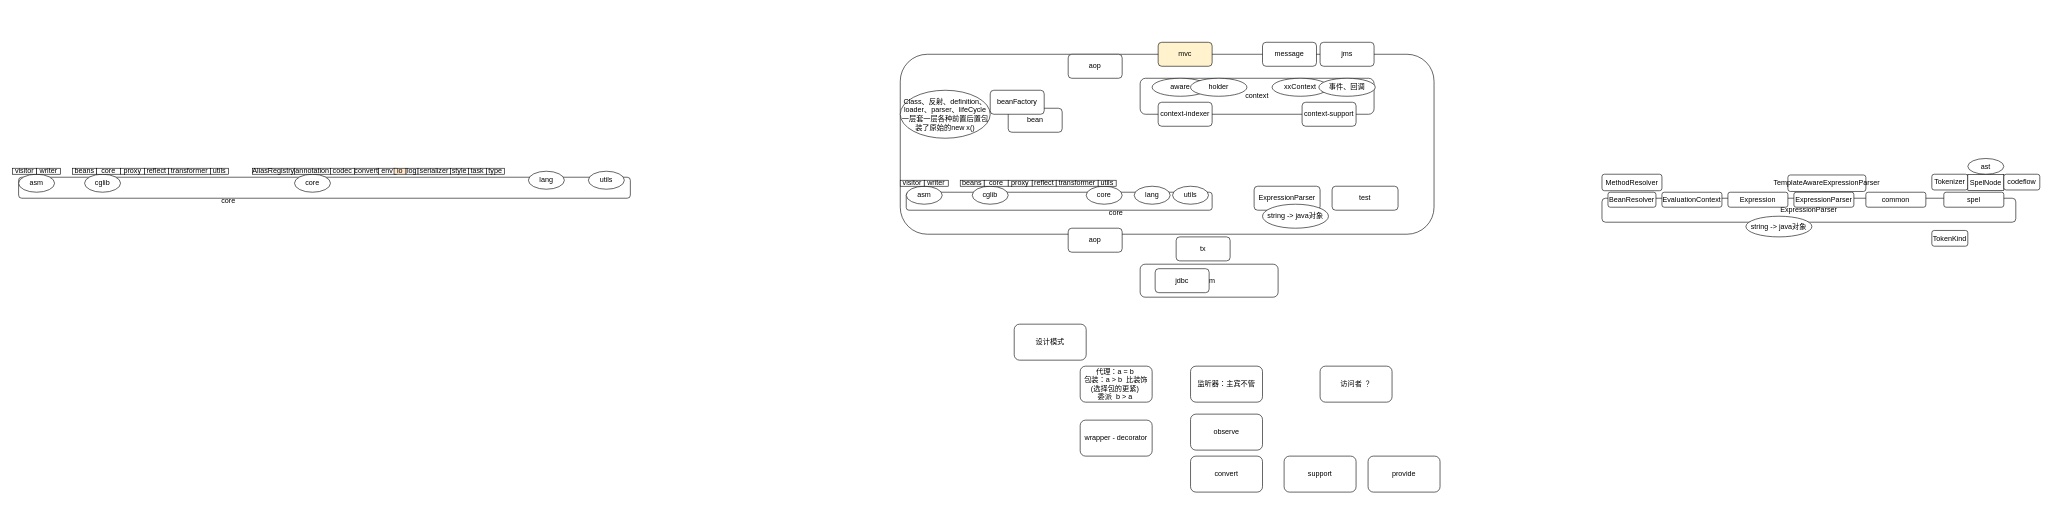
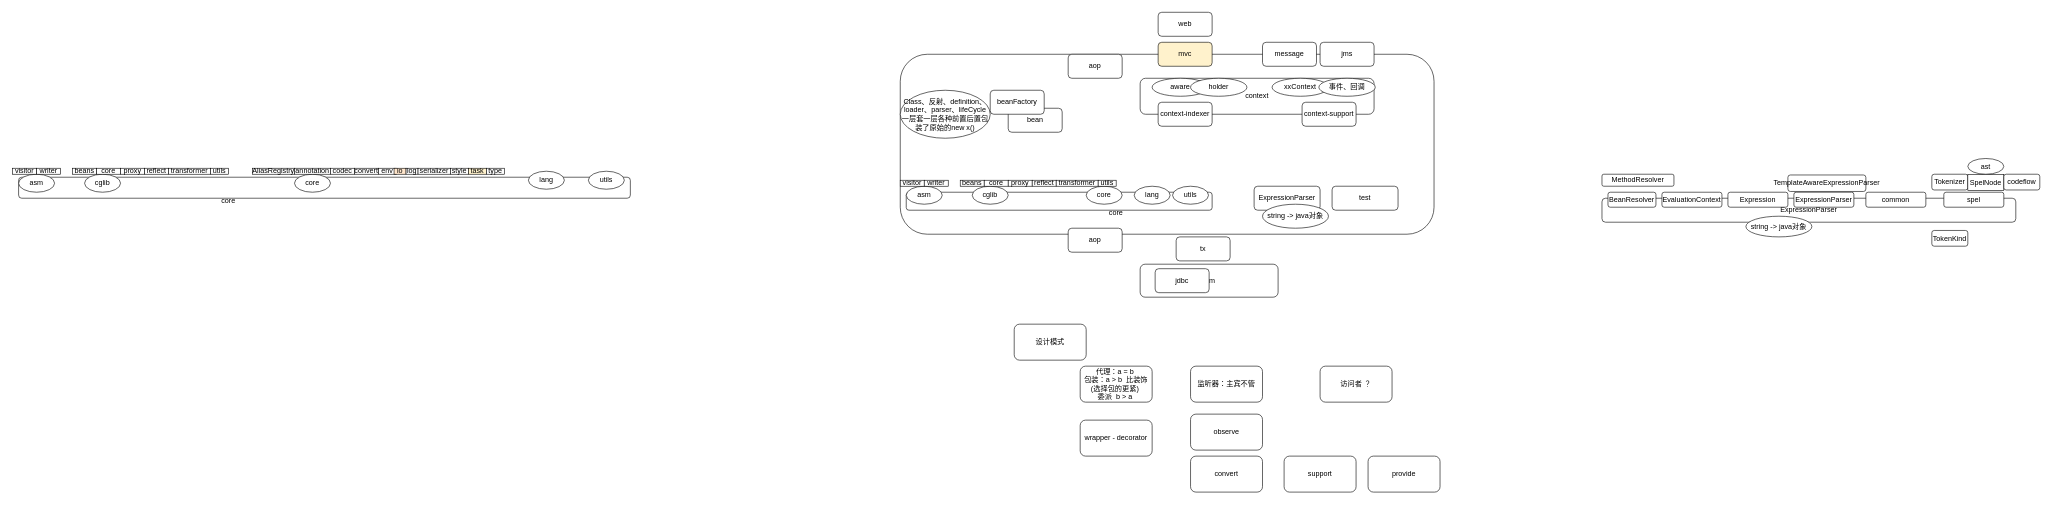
+ <mxCell id="17" value="web" style="rounded=1;whiteSpace=wrap;html=1;" parent="1" vertex="1"><mxGeometry x="1930" y="20" width="90" height="40" as="geometry" /></mxCell>
- <mxCell id="73" value="&lt;div class=&quot;lake-content&quot;&gt;task&lt;/div&gt;" style="rounded=0;whiteSpace=wrap;html=1;" vertex="1" parent="1"><mxGeometry x="780" y="280" width="30" height="10" as="geometry" /></mxCell>
+ <mxCell id="73" value="&lt;div class=&quot;lake-content&quot;&gt;task&lt;/div&gt;" style="rounded=0;whiteSpace=wrap;html=1;fillColor=#fff2cc;" vertex="1" parent="1"><mxGeometry x="780" y="280" width="30" height="10" as="geometry" /></mxCell>
- <mxCell id="81" value="MethodResolver" style="rounded=1;whiteSpace=wrap;html=1;" vertex="1" parent="1"><mxGeometry x="2670" y="290" width="100" height="27.5" as="geometry" /></mxCell>
+ <mxCell id="81" value="MethodResolver" style="rounded=1;whiteSpace=wrap;html=1;" vertex="1" parent="1"><mxGeometry x="2670" y="290" width="120" height="20" as="geometry" /></mxCell>
